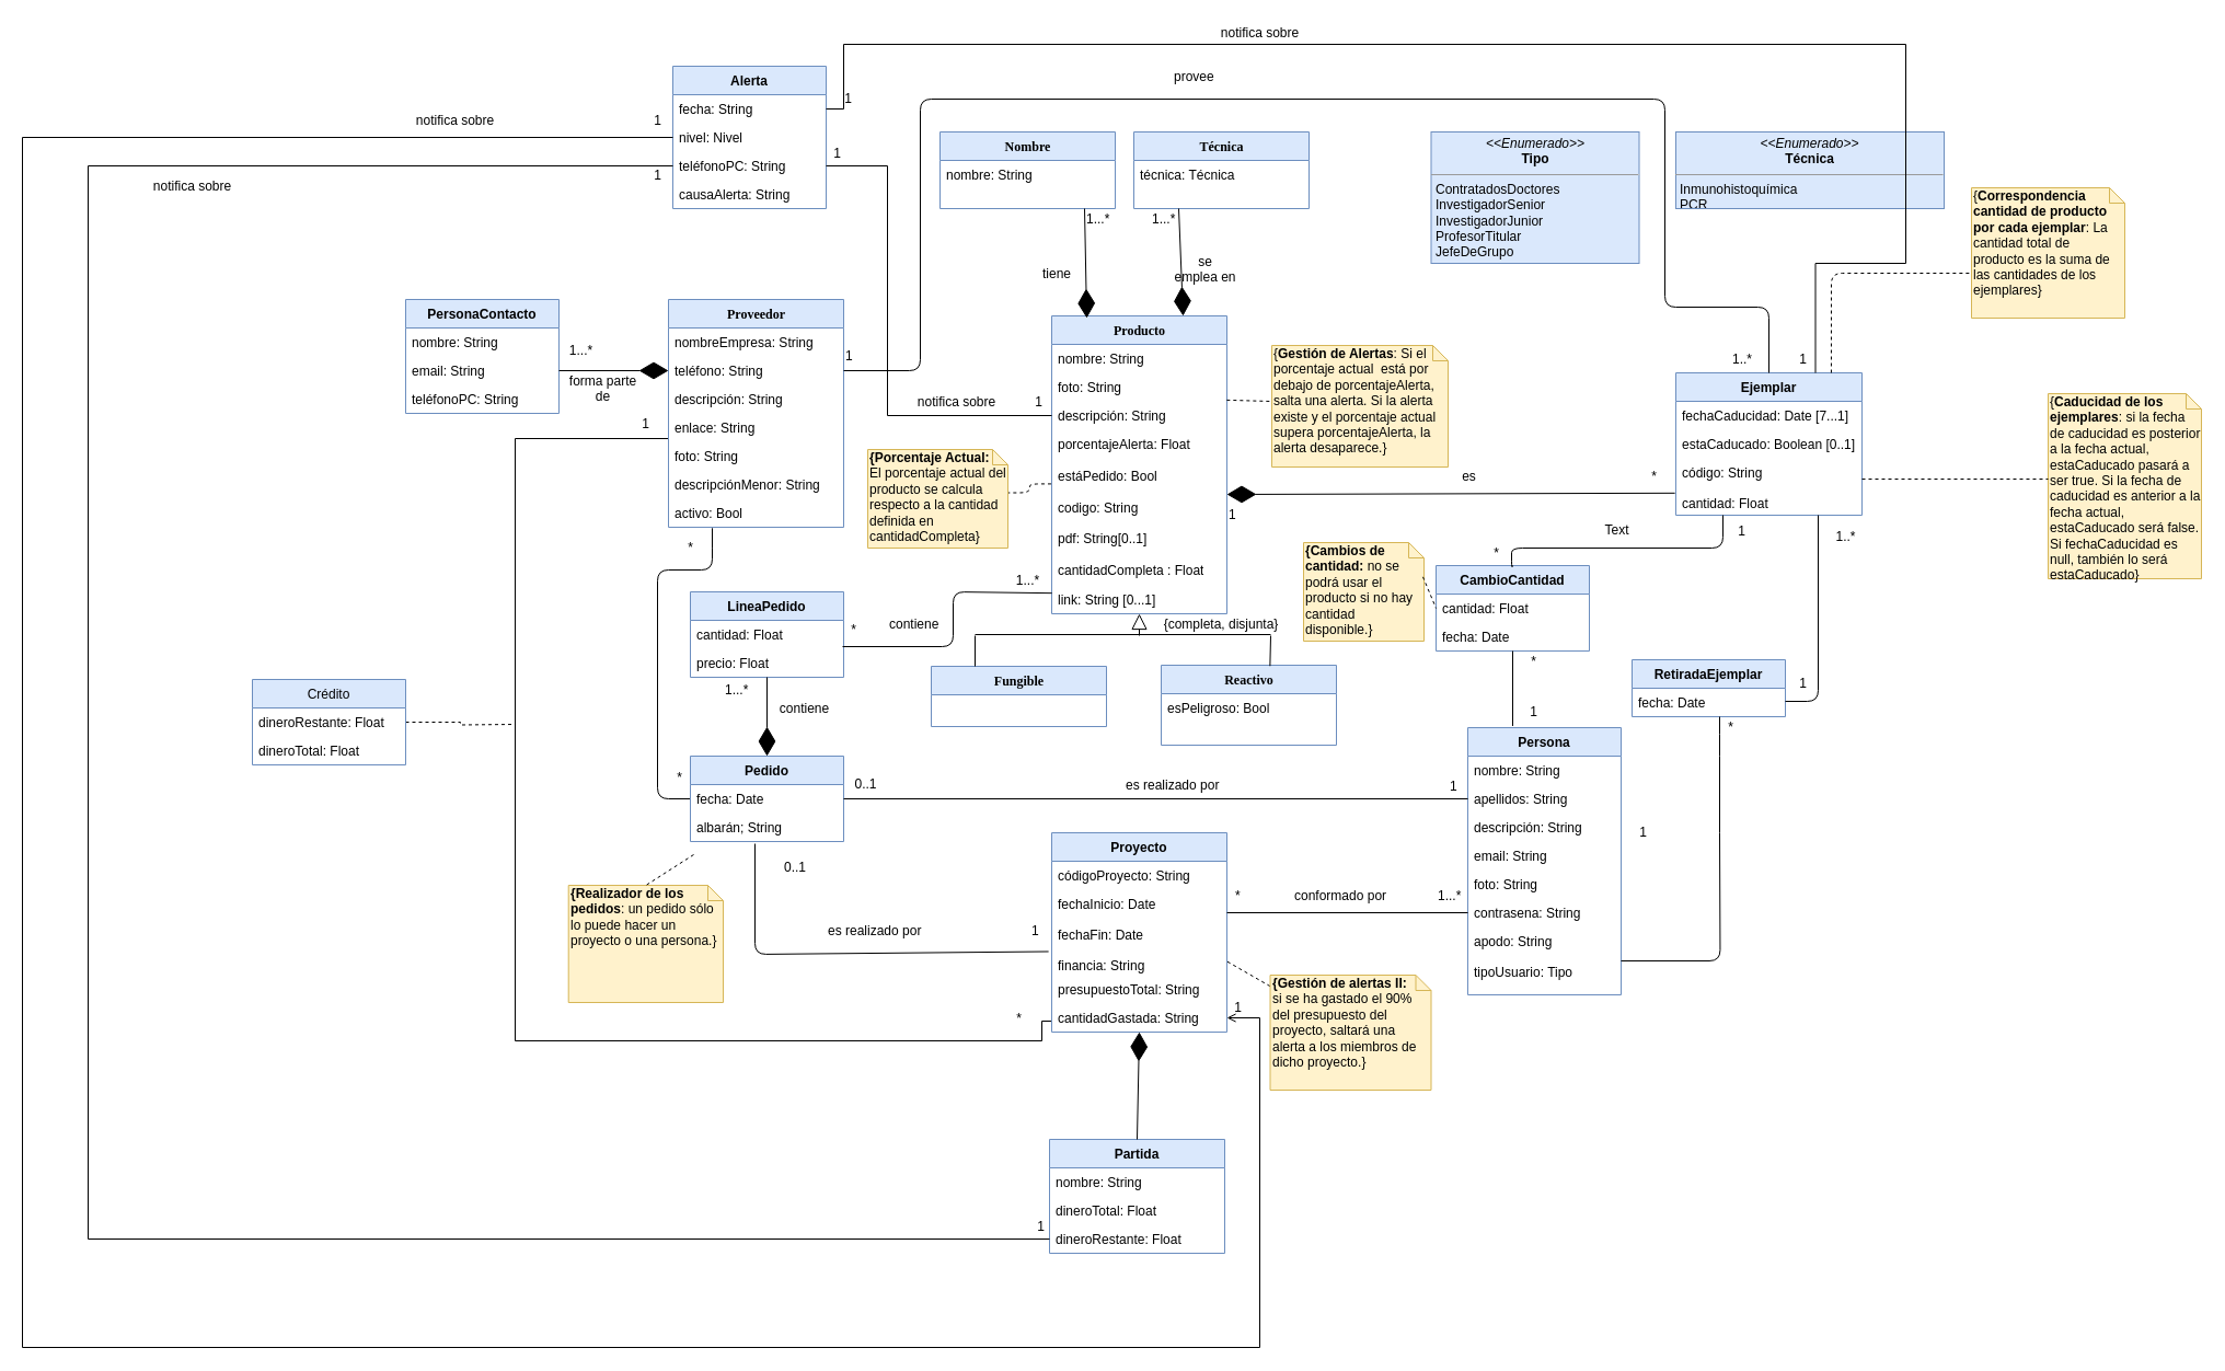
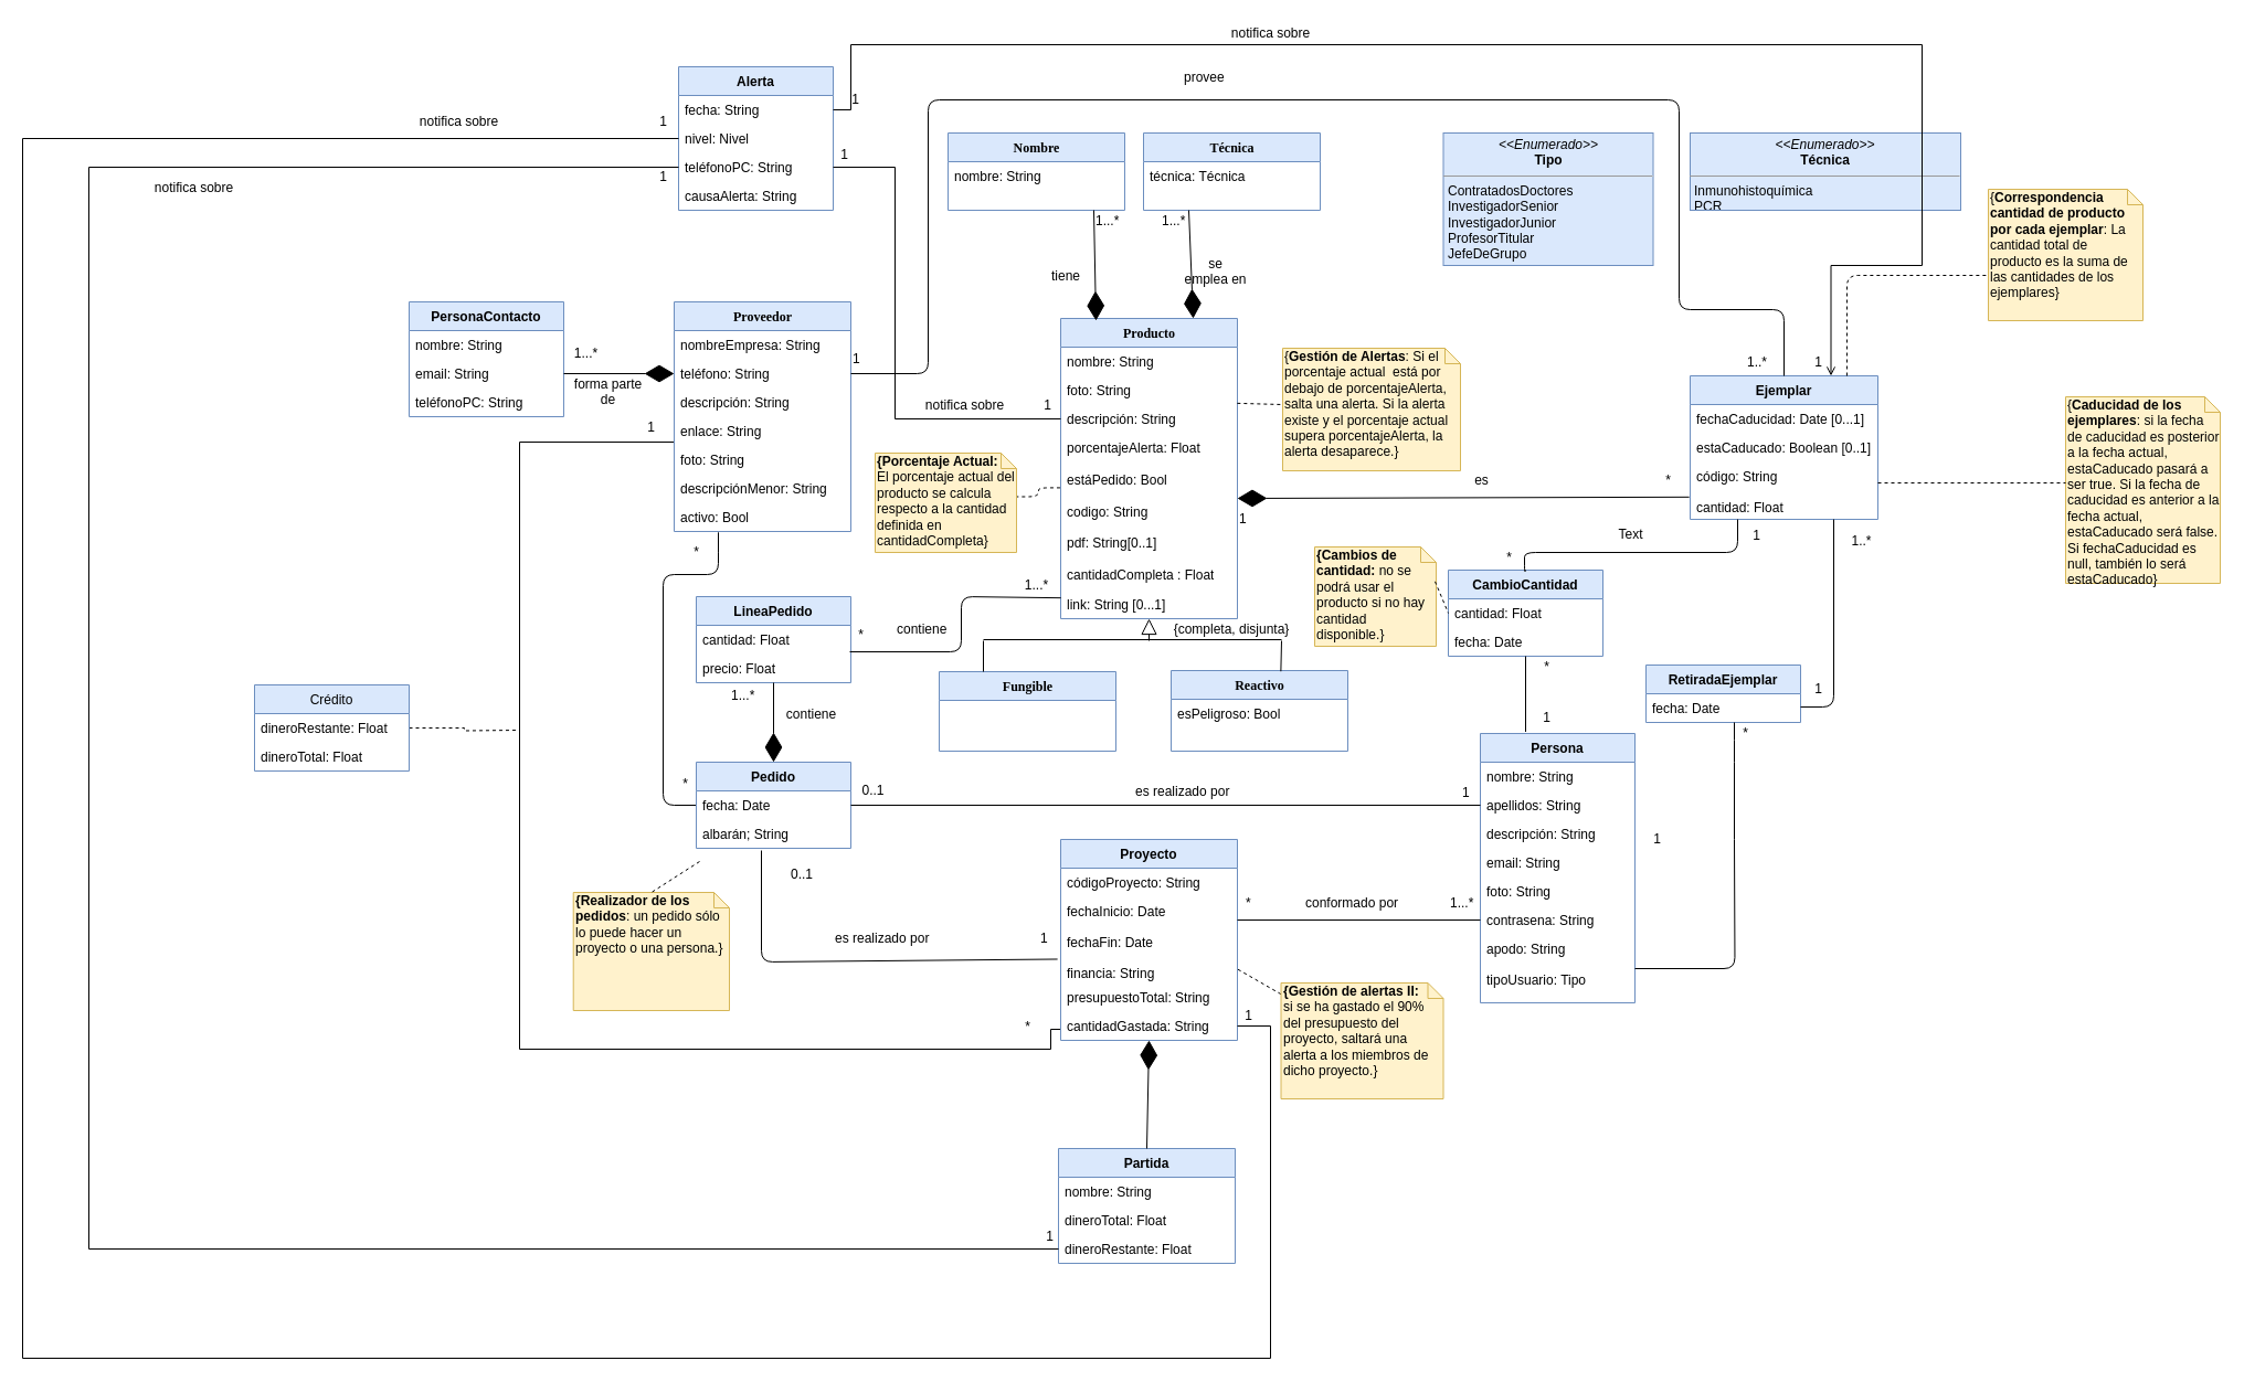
- <mxCell id="161" style="edgeStyle=orthogonalEdgeStyle;rounded=0;orthogonalLoop=1;jettySize=auto;html=1;exitX=1;exitY=0.5;exitDx=0;exitDy=0;entryX=0.75;entryY=0;entryDx=0;entryDy=0;endArrow=none;endFill=0;" edge="1" parent="1" source="142" target="79"><mxGeometry relative="1" as="geometry"><Array as="points"><mxPoint x="770" y="99" /><mxPoint x="770" y="40" /><mxPoint x="1740" y="40" /><mxPoint x="1740" y="240" /><mxPoint x="1658" y="240" /></Array></mxGeometry></mxCell>
+ <mxCell id="161" style="edgeStyle=orthogonalEdgeStyle;rounded=0;orthogonalLoop=1;jettySize=auto;html=1;exitX=1;exitY=0.5;exitDx=0;exitDy=0;entryX=0.75;entryY=0;entryDx=0;entryDy=0;endArrow=open;endFill=0;" edge="1" parent="1" source="142" target="79"><mxGeometry relative="1" as="geometry"><Array as="points"><mxPoint x="770" y="99" /><mxPoint x="770" y="40" /><mxPoint x="1740" y="40" /><mxPoint x="1740" y="240" /><mxPoint x="1658" y="240" /></Array></mxGeometry></mxCell>
- <mxCell id="80" value="fechaCaducidad: Date [7...1]" style="text;strokeColor=none;fillColor=none;align=left;verticalAlign=top;spacingLeft=4;spacingRight=4;overflow=hidden;rotatable=0;points=[[0,0.5],[1,0.5]];portConstraint=eastwest;" parent="79" vertex="1"><mxGeometry y="26" width="170" height="26" as="geometry" /></mxCell>
+ <mxCell id="80" value="fechaCaducidad: Date [0...1]" style="text;strokeColor=none;fillColor=none;align=left;verticalAlign=top;spacingLeft=4;spacingRight=4;overflow=hidden;rotatable=0;points=[[0,0.5],[1,0.5]];portConstraint=eastwest;" parent="79" vertex="1"><mxGeometry y="26" width="170" height="26" as="geometry" /></mxCell>
- <mxCell id="23" value="Fungible" style="swimlane;html=1;fontStyle=1;align=center;verticalAlign=top;childLayout=stackLayout;horizontal=1;startSize=26;horizontalStack=0;resizeParent=1;resizeLast=0;collapsible=1;marginBottom=0;swimlaneFillColor=#ffffff;rounded=0;shadow=0;comic=0;labelBackgroundColor=none;strokeWidth=1;fillColor=#dae8fc;fontFamily=Verdana;fontSize=12;strokeColor=#6c8ebf;" parent="1" vertex="1"><mxGeometry x="850" y="608" width="160" height="55" as="geometry" /></mxCell>
+ <mxCell id="23" value="Fungible" style="swimlane;html=1;fontStyle=1;align=center;verticalAlign=top;childLayout=stackLayout;horizontal=1;startSize=26;horizontalStack=0;resizeParent=1;resizeLast=0;collapsible=1;marginBottom=0;swimlaneFillColor=#ffffff;rounded=0;shadow=0;comic=0;labelBackgroundColor=none;strokeWidth=1;fillColor=#dae8fc;fontFamily=Verdana;fontSize=12;strokeColor=#6c8ebf;" parent="1" vertex="1"><mxGeometry x="850" y="608" width="160" height="72" as="geometry" /></mxCell>
- <mxCell id="150" style="edgeStyle=orthogonalEdgeStyle;rounded=0;orthogonalLoop=1;jettySize=auto;html=1;entryX=1;entryY=0.5;entryDx=0;entryDy=0;endArrow=open;endFill=0;exitX=0;exitY=0.5;exitDx=0;exitDy=0;" edge="1" parent="1" source="143" target="34"><mxGeometry relative="1" as="geometry"><mxPoint x="580" y="120" as="sourcePoint" /><Array as="points"><mxPoint x="20" y="125" /><mxPoint x="20" y="1230" /><mxPoint x="1150" y="1230" /><mxPoint x="1150" y="929" /></Array></mxGeometry></mxCell>
+ <mxCell id="150" style="edgeStyle=orthogonalEdgeStyle;rounded=0;orthogonalLoop=1;jettySize=auto;html=1;entryX=1;entryY=0.5;entryDx=0;entryDy=0;endArrow=none;endFill=0;exitX=0;exitY=0.5;exitDx=0;exitDy=0;" edge="1" parent="1" source="143" target="34"><mxGeometry relative="1" as="geometry"><mxPoint x="580" y="120" as="sourcePoint" /><Array as="points"><mxPoint x="20" y="125" /><mxPoint x="20" y="1230" /><mxPoint x="1150" y="1230" /><mxPoint x="1150" y="929" /></Array></mxGeometry></mxCell>
